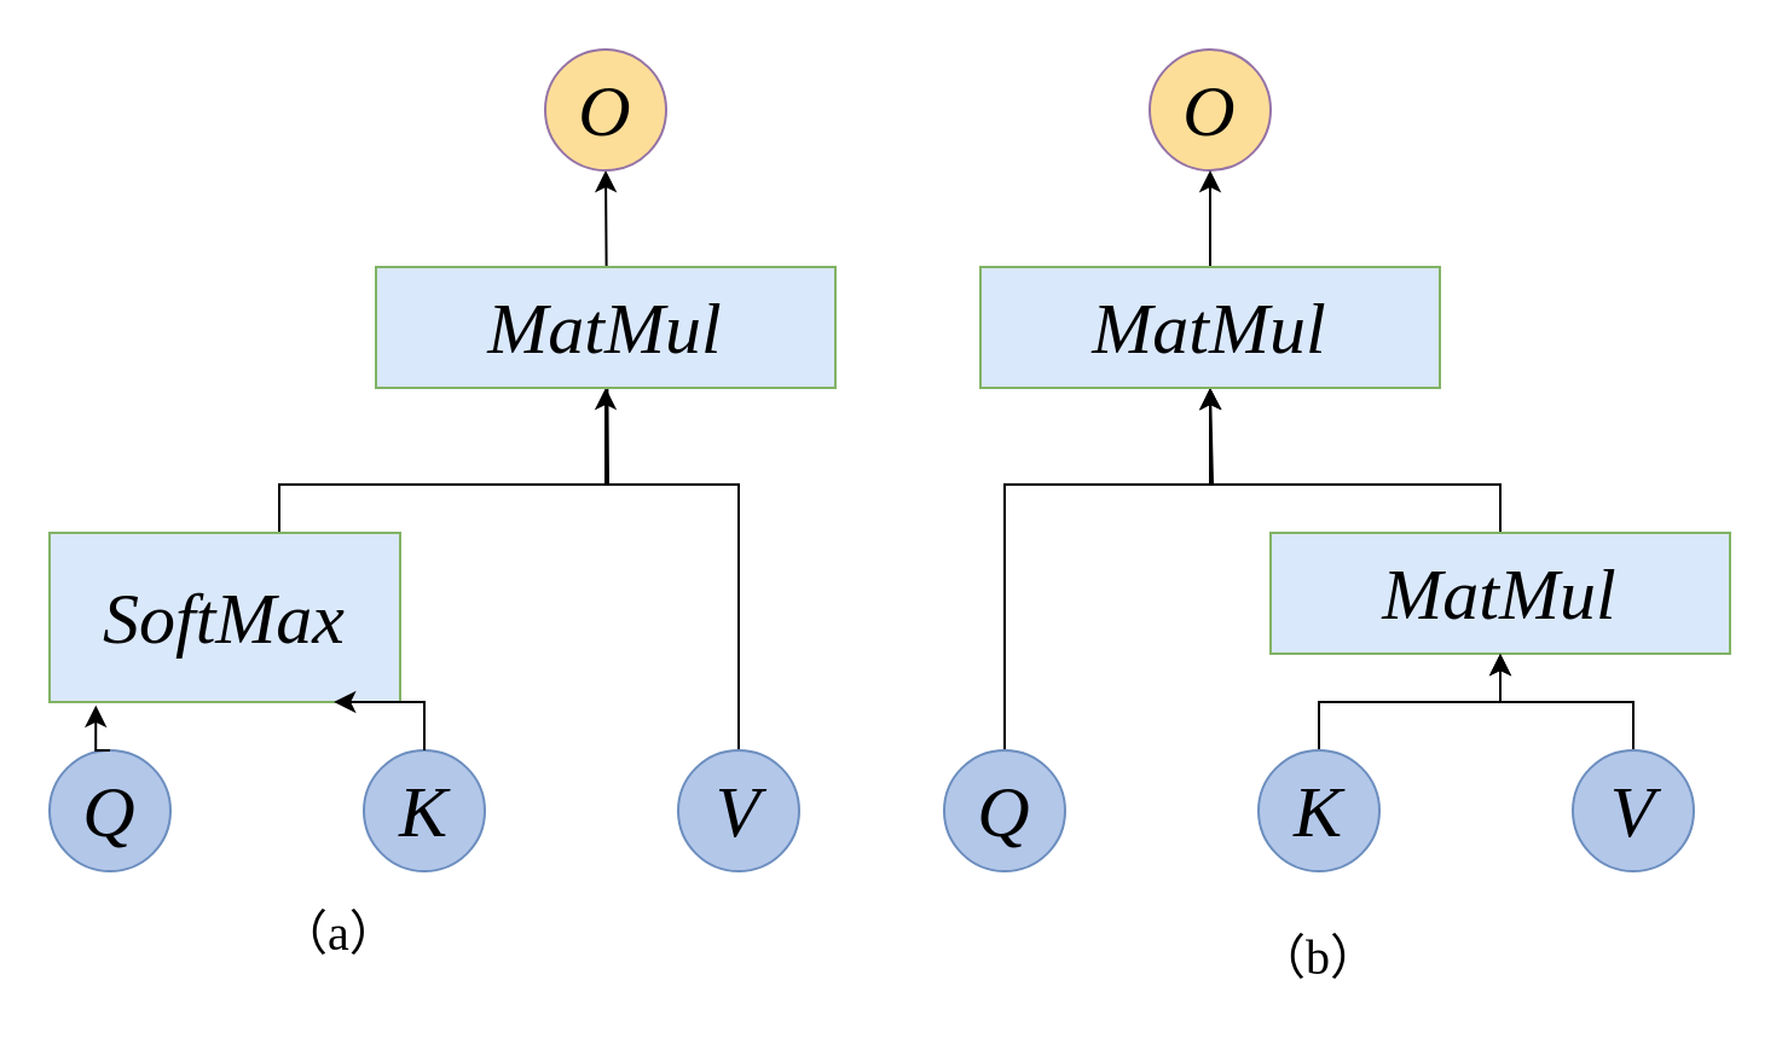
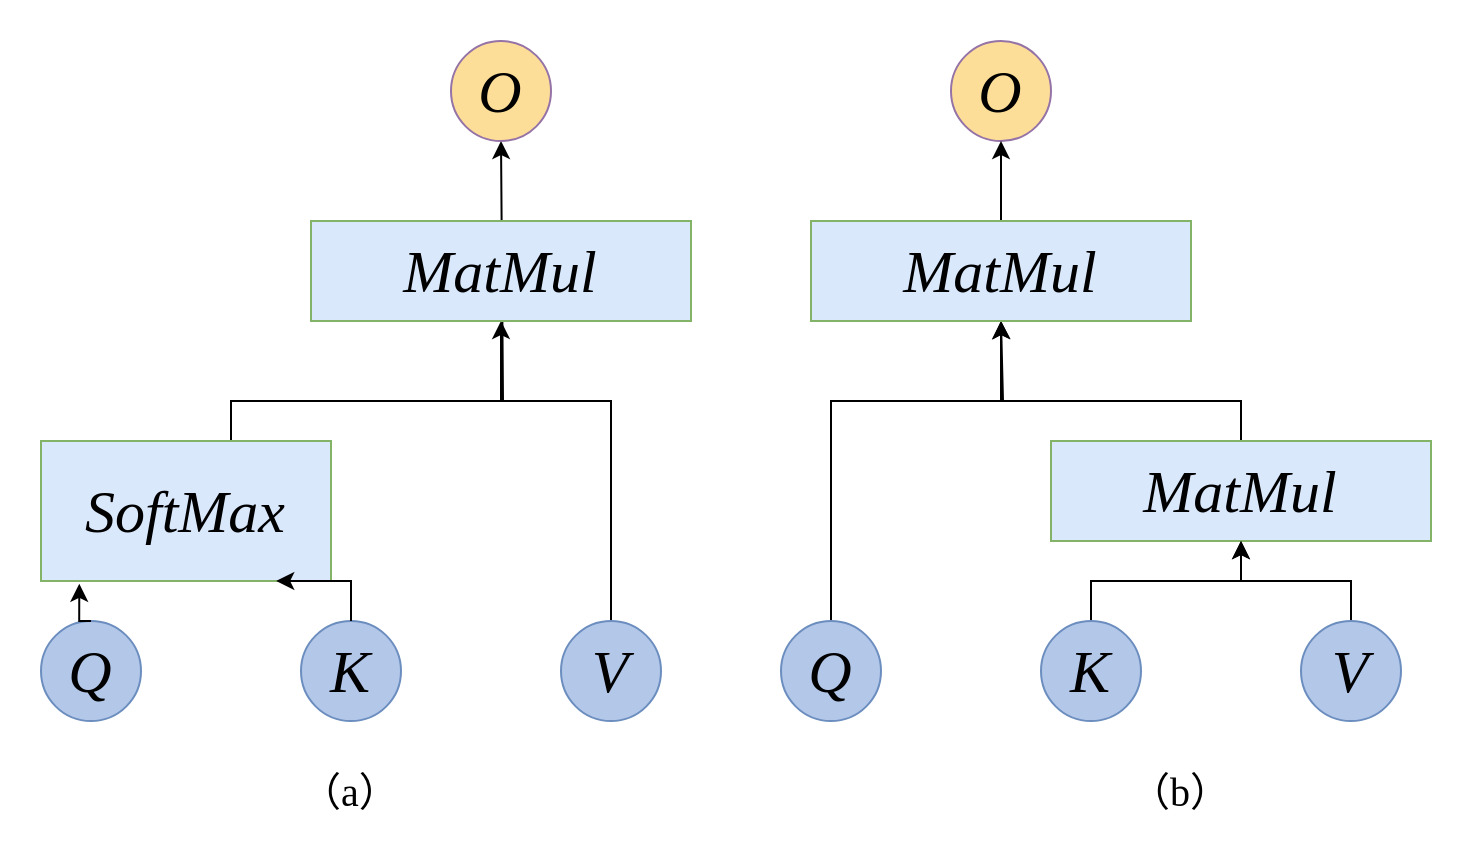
- <mxCell id="9" value="&lt;span style=&quot;font-style: normal;&quot;&gt;（a）&lt;/span&gt;" style="text;html=1;align=center;verticalAlign=middle;whiteSpace=wrap;rounded=0;fontFamily=Times New Roman;fontSize=20;fontStyle=2" vertex="1" parent="1"><mxGeometry x="110" y="370" width="60" height="30" as="geometry" /></mxCell>
+ <mxCell id="9" value="&lt;span style=&quot;font-style: normal;&quot;&gt;（a）&lt;/span&gt;" style="text;html=1;align=center;verticalAlign=middle;whiteSpace=wrap;rounded=0;fontFamily=Times New Roman;fontSize=20;fontStyle=2" vertex="1" parent="1"><mxGeometry x="145" y="380" width="60" height="30" as="geometry" /></mxCell>
- <mxCell id="22" value="&lt;span style=&quot;font-style: normal;&quot;&gt;（b）&lt;/span&gt;" style="text;html=1;align=center;verticalAlign=middle;whiteSpace=wrap;rounded=0;fontFamily=Times New Roman;fontSize=20;fontStyle=2" vertex="1" parent="1"><mxGeometry x="515" y="380" width="60" height="30" as="geometry" /></mxCell>
+ <mxCell id="22" value="&lt;span style=&quot;font-style: normal;&quot;&gt;（b）&lt;/span&gt;" style="text;html=1;align=center;verticalAlign=middle;whiteSpace=wrap;rounded=0;fontFamily=Times New Roman;fontSize=20;fontStyle=2" vertex="1" parent="1"><mxGeometry x="560" y="380" width="60" height="30" as="geometry" /></mxCell>
